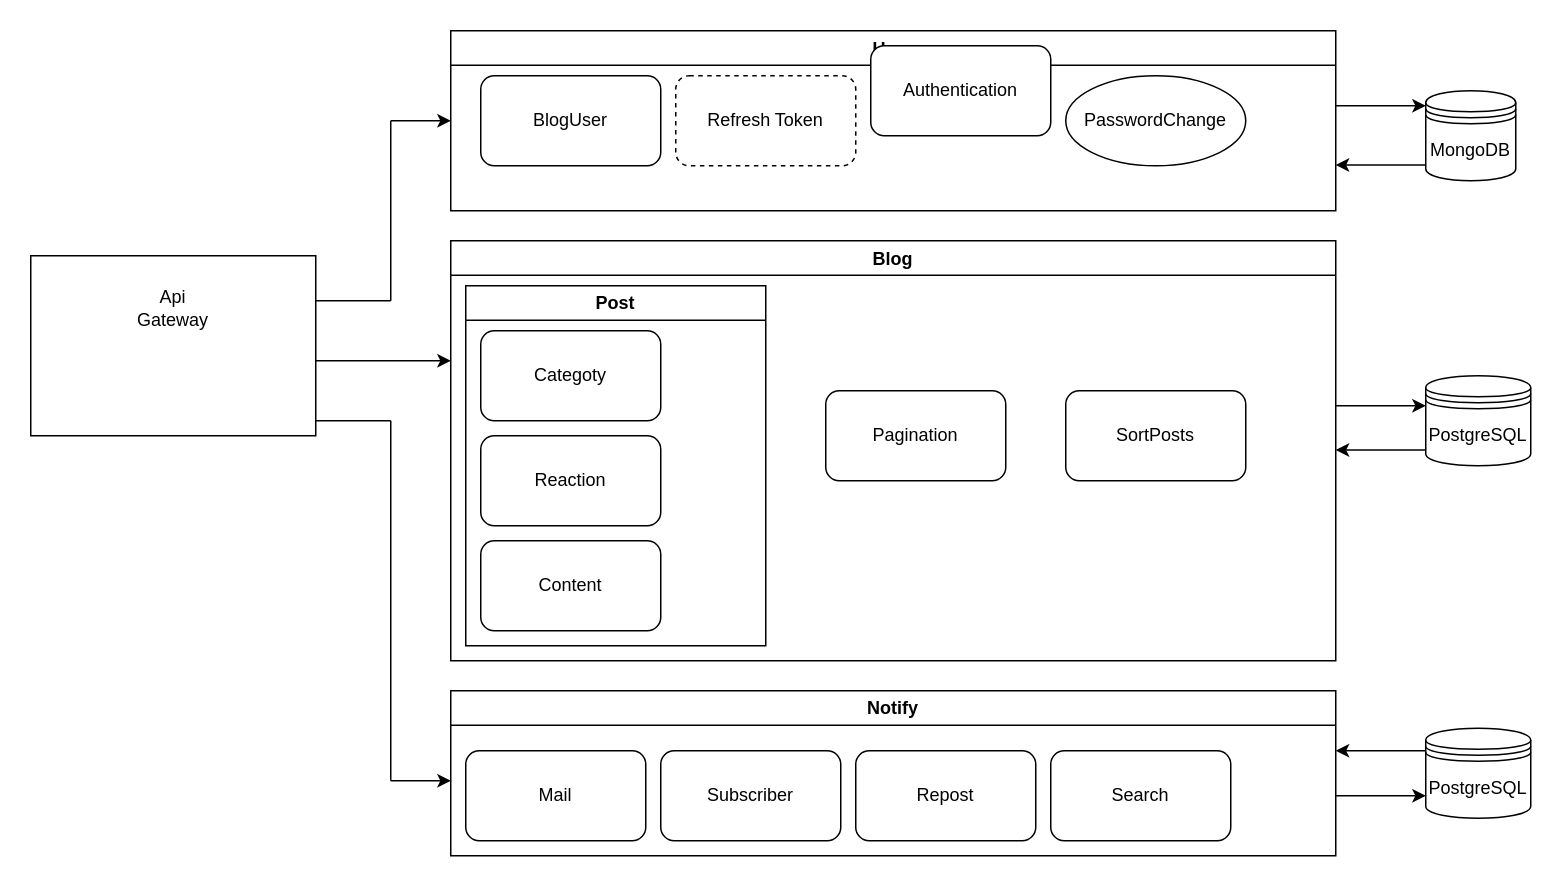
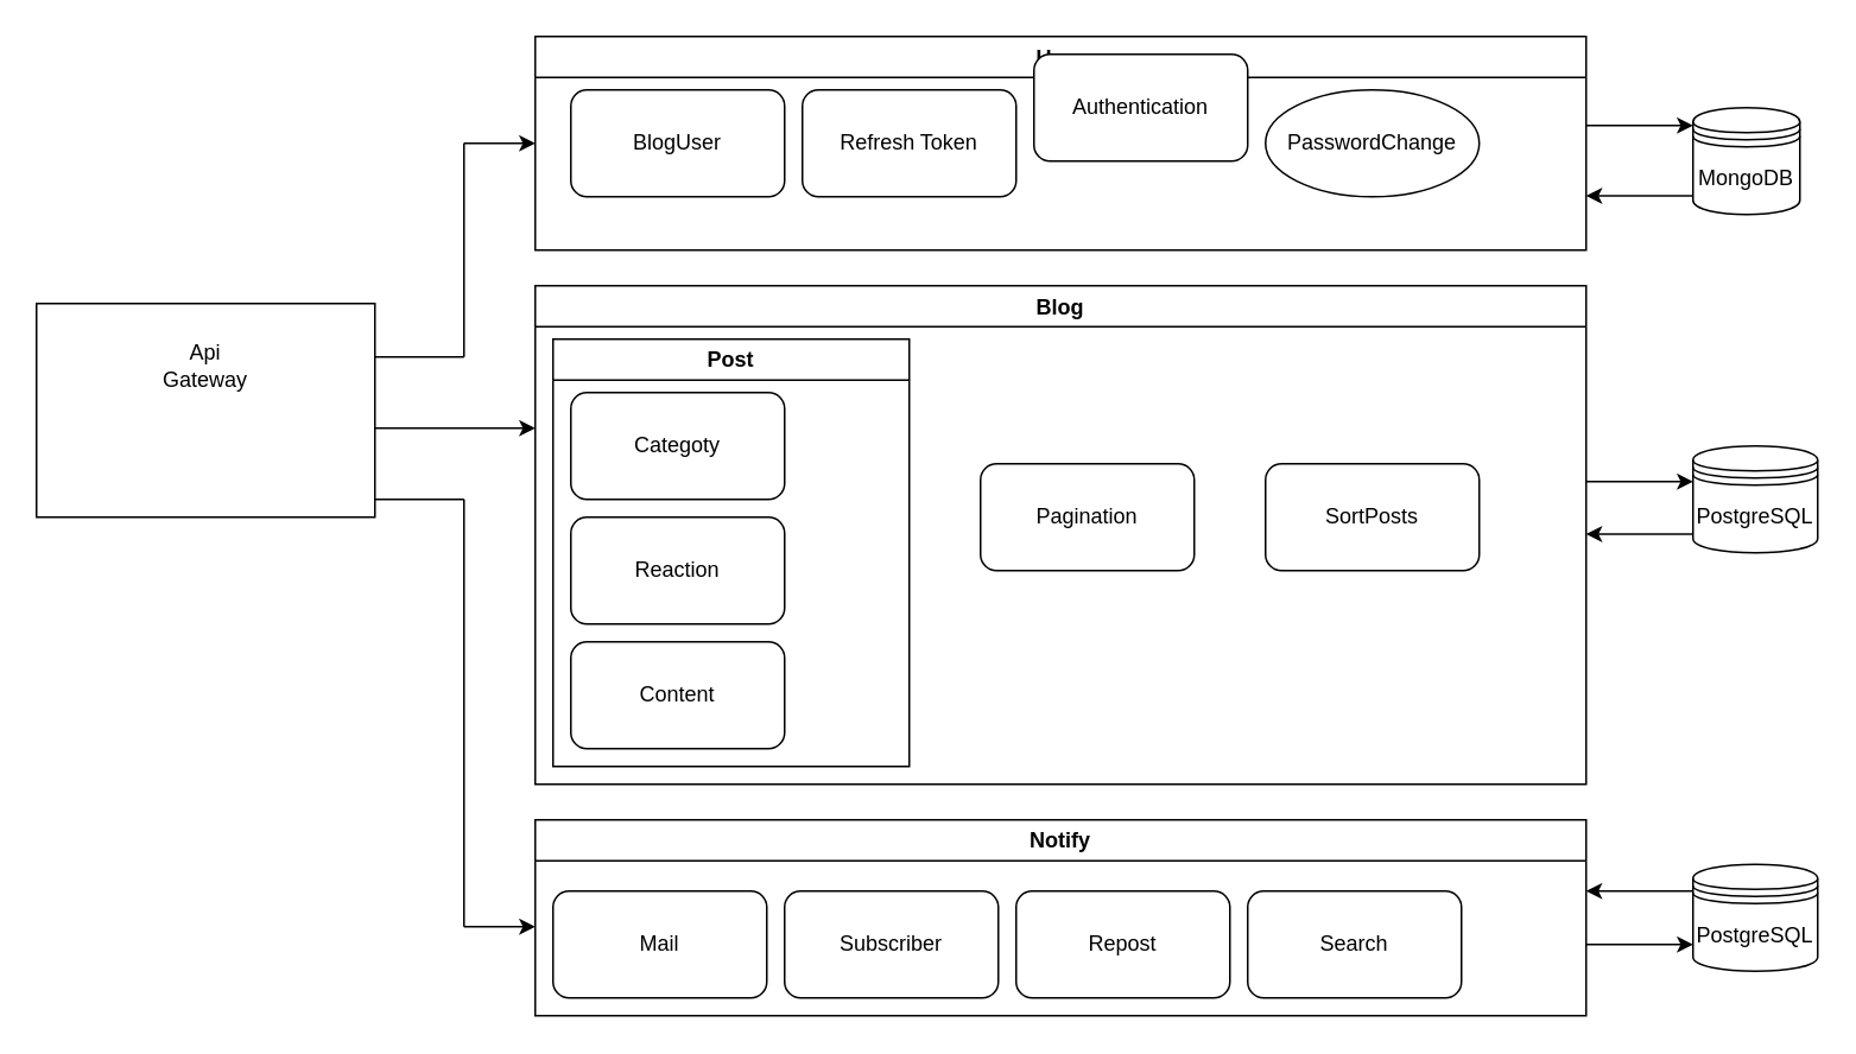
- <mxCell id="7" value="Refresh Token" style="rounded=1;whiteSpace=wrap;html=1;dashed=1;" vertex="1" parent="4"><mxGeometry x="150" y="30" width="120" height="60" as="geometry" /></mxCell>
+ <mxCell id="7" value="Refresh Token" style="rounded=1;whiteSpace=wrap;html=1;" vertex="1" parent="4"><mxGeometry x="150" y="30" width="120" height="60" as="geometry" /></mxCell>
